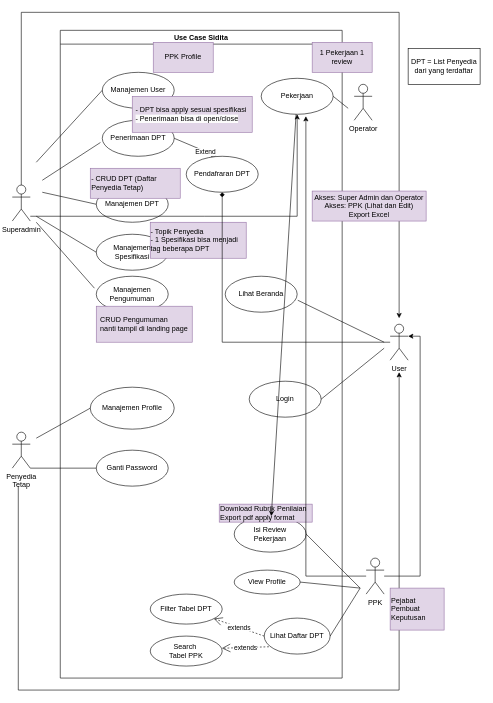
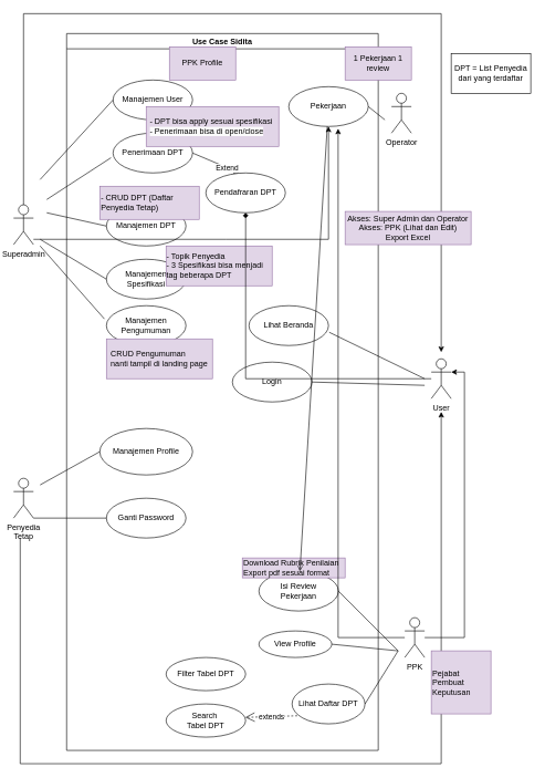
- <mxCell id="18" value="&lt;div style=&quot;text-align: left;&quot;&gt;&lt;span style=&quot;background-color: initial;&quot;&gt;- Topik Penyedia&lt;/span&gt;&lt;/div&gt;&lt;div style=&quot;text-align: left;&quot;&gt;&lt;span style=&quot;&quot;&gt;- 1 Spesifikasi bisa menjadi tag beberapa DPT&lt;/span&gt;&lt;br&gt;&lt;/div&gt;" style="rounded=0;whiteSpace=wrap;html=1;fillColor=#e1d5e7;strokeColor=#9673a6;" parent="2" vertex="1"><mxGeometry x="150" y="320" width="160" height="60" as="geometry" /></mxCell>
+ <mxCell id="18" value="&lt;div style=&quot;text-align: left;&quot;&gt;&lt;span style=&quot;background-color: initial;&quot;&gt;- Topik Penyedia&lt;/span&gt;&lt;/div&gt;&lt;div style=&quot;text-align: left;&quot;&gt;&lt;span style=&quot;&quot;&gt;- 3 Spesifikasi bisa menjadi tag beberapa DPT&lt;/span&gt;&lt;br&gt;&lt;/div&gt;" style="rounded=0;whiteSpace=wrap;html=1;fillColor=#e1d5e7;strokeColor=#9673a6;" parent="2" vertex="1"><mxGeometry x="150" y="320" width="160" height="60" as="geometry" /></mxCell>
- <mxCell id="10" value="Login" style="ellipse;whiteSpace=wrap;html=1;" parent="2" vertex="1"><mxGeometry x="315" y="585" width="120" height="60" as="geometry" /></mxCell>
+ <mxCell id="10" value="Login" style="ellipse;whiteSpace=wrap;html=1;" parent="2" vertex="1"><mxGeometry x="250" y="495" width="120" height="60" as="geometry" /></mxCell>
- <mxCell id="31" value="" style="endArrow=classic;html=1;rounded=0;" edge="1" parent="2" source="20" target="26"><mxGeometry width="50" height="50" relative="1" as="geometry"><mxPoint x="370" y="190" as="sourcePoint" /><mxPoint x="320" y="280" as="targetPoint" /></mxGeometry></mxCell>
+ <mxCell id="31" value="" style="endArrow=open;html=1;rounded=0;" edge="1" parent="2" source="20" target="26"><mxGeometry width="50" height="50" relative="1" as="geometry"><mxPoint x="370" y="190" as="sourcePoint" /><mxPoint x="320" y="280" as="targetPoint" /></mxGeometry></mxCell>
- <mxCell id="30" value="Download Rubrik Penilaian&lt;div&gt;Export pdf apply format&lt;/div&gt;" style="rounded=0;whiteSpace=wrap;html=1;fillColor=#e1d5e7;strokeColor=#9673a6;align=left;" vertex="1" parent="2"><mxGeometry x="265" y="790" width="155" height="30" as="geometry" /></mxCell>
+ <mxCell id="30" value="Download Rubrik Penilaian&lt;div&gt;Export pdf sesuai format&lt;/div&gt;" style="rounded=0;whiteSpace=wrap;html=1;fillColor=#e1d5e7;strokeColor=#9673a6;align=left;" vertex="1" parent="2"><mxGeometry x="265" y="790" width="155" height="30" as="geometry" /></mxCell>
- <mxCell id="49" value="Pejabat Pembuat Keputusan" style="rounded=0;whiteSpace=wrap;html=1;fillColor=#e1d5e7;strokeColor=#9673a6;align=left;" parent="1" vertex="1"><mxGeometry x="650" y="980" width="90" height="70" as="geometry" /></mxCell>
+ <mxCell id="49" value="Pejabat Pembuat Keputusan" style="rounded=0;whiteSpace=wrap;html=1;fillColor=#e1d5e7;strokeColor=#9673a6;align=left;" parent="1" vertex="1"><mxGeometry x="650" y="980" width="90" height="95" as="geometry" /></mxCell>
- <mxCell id="25" value="extends" style="endArrow=open;endSize=12;dashed=1;html=1;rounded=0;exitX=0;exitY=0.5;exitDx=0;exitDy=0;" parent="2" source="14" target="21" edge="1"><mxGeometry width="160" relative="1" as="geometry"><mxPoint x="180" y="870" as="sourcePoint" /><mxPoint x="340" y="870" as="targetPoint" /></mxGeometry></mxCell>
- <mxCell id="22" value="Search&amp;nbsp;&lt;div&gt;Tabel PPK&lt;/div&gt;" style="ellipse;whiteSpace=wrap;html=1;" parent="2" vertex="1"><mxGeometry x="150" y="1010" width="120" height="50" as="geometry" /></mxCell>
+ <mxCell id="22" value="Search&amp;nbsp;&lt;div&gt;Tabel DPT&lt;/div&gt;" style="ellipse;whiteSpace=wrap;html=1;" parent="2" vertex="1"><mxGeometry x="150" y="1010" width="120" height="50" as="geometry" /></mxCell>
